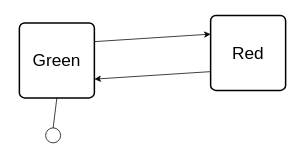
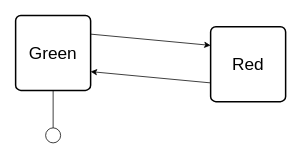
- <mxCell id="5" value="&lt;font style=&quot;font-size: 23px;&quot;&gt;Red&lt;/font&gt;" style="rounded=1;whiteSpace=wrap;html=1;absoluteArcSize=1;arcSize=14;strokeWidth=2;" vertex="1" parent="1"><mxGeometry x="280" y="20" width="100" height="100" as="geometry" /></mxCell>
+ <mxCell id="5" value="&lt;font style=&quot;font-size: 23px;&quot;&gt;Red&lt;/font&gt;" style="rounded=1;whiteSpace=wrap;html=1;absoluteArcSize=1;arcSize=14;strokeWidth=2;" vertex="1" parent="1"><mxGeometry x="280" y="35" width="100" height="100" as="geometry" /></mxCell>
- <mxCell id="2" value="&lt;font style=&quot;font-size: 23px;&quot;&gt;Green&lt;/font&gt;" style="rounded=1;whiteSpace=wrap;html=1;absoluteArcSize=1;arcSize=14;strokeWidth=2;" parent="1" vertex="1"><mxGeometry x="25" y="30" width="100" height="100" as="geometry" /></mxCell>
+ <mxCell id="2" value="&lt;font style=&quot;font-size: 23px;&quot;&gt;Green&lt;/font&gt;" style="rounded=1;whiteSpace=wrap;html=1;absoluteArcSize=1;arcSize=14;strokeWidth=2;" parent="1" vertex="1"><mxGeometry x="20" y="20" width="100" height="100" as="geometry" /></mxCell>
